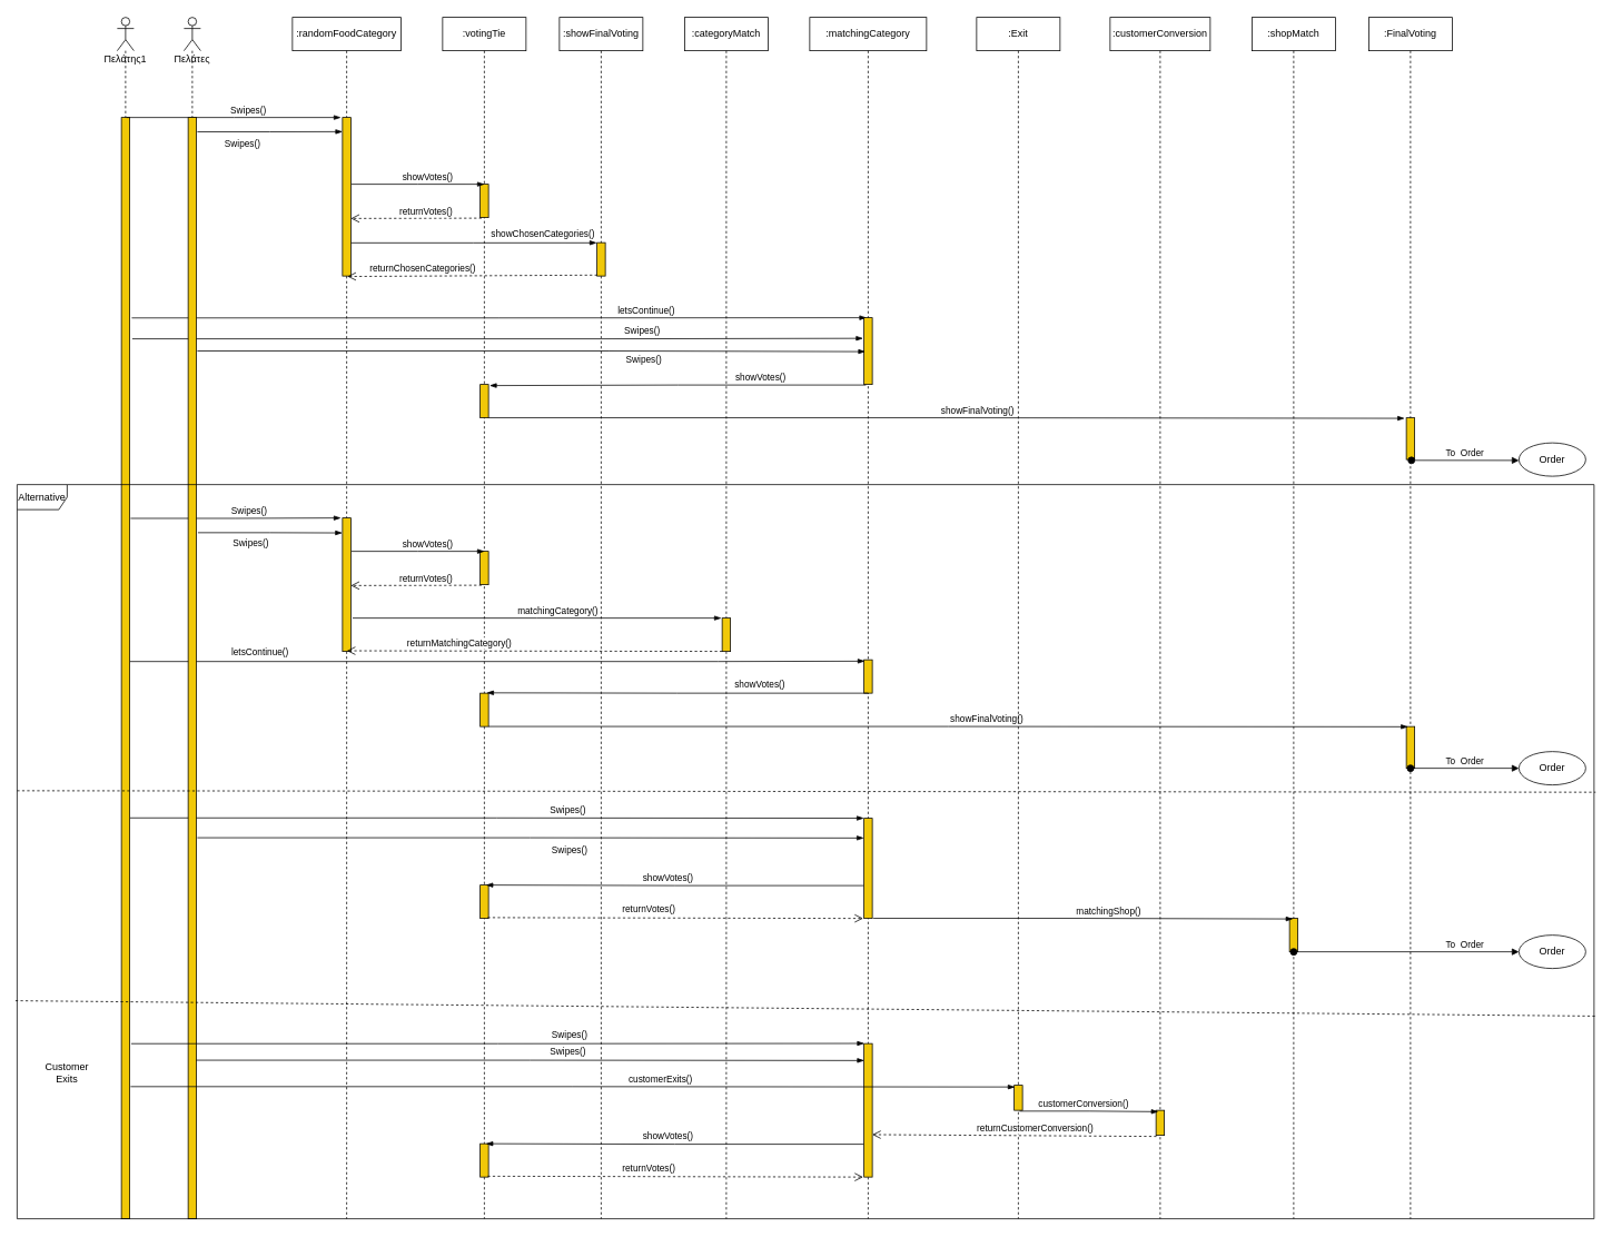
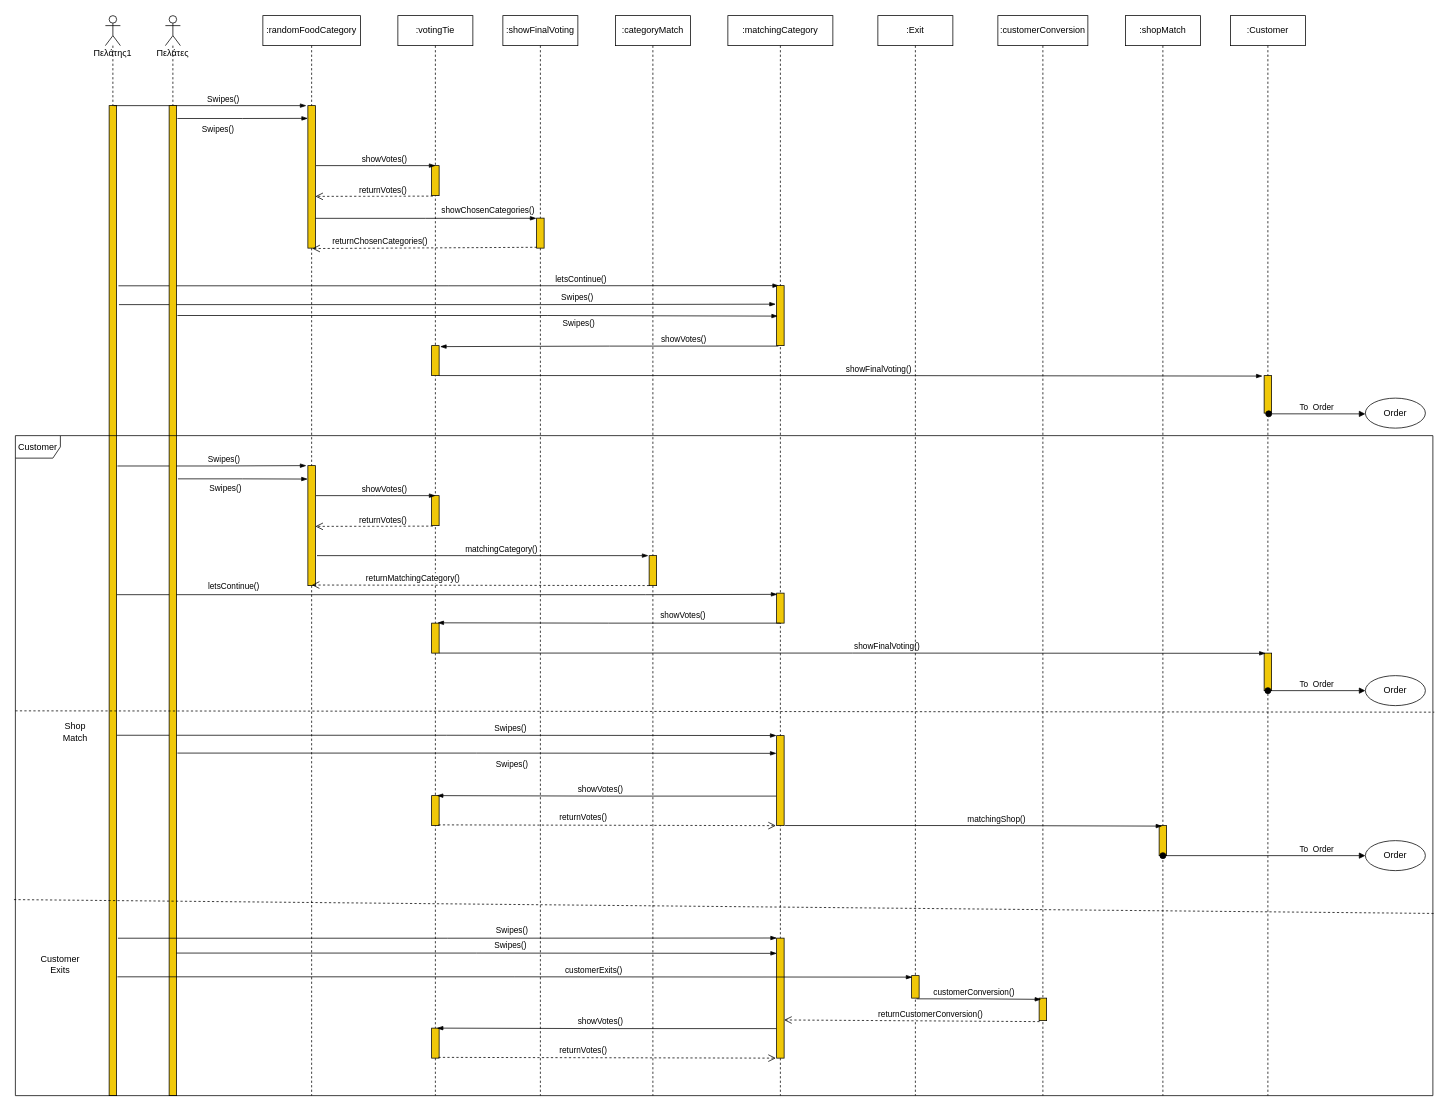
- <mxCell id="44" value=":FinalVoting" style="shape=umlLifeline;perimeter=lifelinePerimeter;whiteSpace=wrap;html=1;container=1;collapsible=0;recursiveResize=0;outlineConnect=0;strokeColor=default;fillColor=none;" vertex="1" parent="1"><mxGeometry x="1640" y="20" width="100" height="1440" as="geometry" /></mxCell>
+ <mxCell id="44" value=":Customer" style="shape=umlLifeline;perimeter=lifelinePerimeter;whiteSpace=wrap;html=1;container=1;collapsible=0;recursiveResize=0;outlineConnect=0;strokeColor=default;fillColor=none;" vertex="1" parent="1"><mxGeometry x="1640" y="20" width="100" height="1440" as="geometry" /></mxCell>
- <mxCell id="99" value="Alternative" style="shape=umlFrame;whiteSpace=wrap;html=1;rounded=0;labelBackgroundColor=none;labelBorderColor=none;fontColor=default;fillColor=none;gradientColor=none;" vertex="1" parent="1"><mxGeometry x="20" y="580" width="1890" height="880" as="geometry" /></mxCell>
+ <mxCell id="99" value="Customer" style="shape=umlFrame;whiteSpace=wrap;html=1;rounded=0;labelBackgroundColor=none;labelBorderColor=none;fontColor=default;fillColor=none;gradientColor=none;" vertex="1" parent="1"><mxGeometry x="20" y="580" width="1890" height="880" as="geometry" /></mxCell>
+ <mxCell id="67" value="Shop Match" style="text;html=1;strokeColor=none;fillColor=none;align=center;verticalAlign=middle;whiteSpace=wrap;rounded=0;" parent="1" vertex="1"><mxGeometry x="70" y="960" width="60" height="30" as="geometry" /></mxCell>
